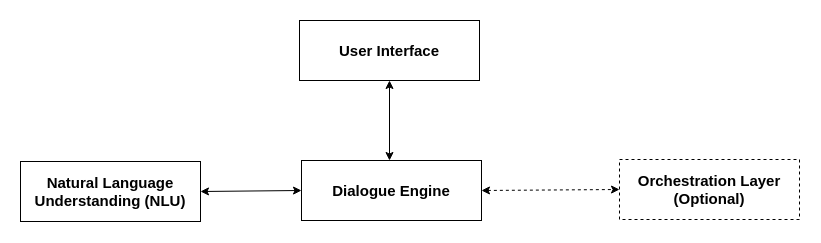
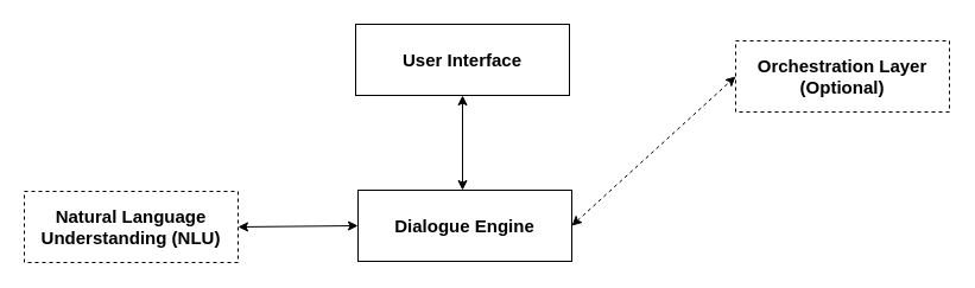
- <mxCell id="5" value="&lt;b&gt;&lt;font style=&quot;font-size: 15px;&quot;&gt;Orchestration Layer&lt;br&gt;(Optional)&lt;br&gt;&lt;/font&gt;&lt;/b&gt;" style="rounded=0;whiteSpace=wrap;html=1;dashed=1;" vertex="1" parent="1"><mxGeometry x="619" y="159" width="180" height="60" as="geometry" /></mxCell>
+ <mxCell id="5" value="&lt;b&gt;&lt;font style=&quot;font-size: 15px;&quot;&gt;Orchestration Layer&lt;br&gt;(Optional)&lt;br&gt;&lt;/font&gt;&lt;/b&gt;" style="rounded=0;whiteSpace=wrap;html=1;dashed=1;" vertex="1" parent="1"><mxGeometry x="619" y="34" width="180" height="60" as="geometry" /></mxCell>
- <mxCell id="3" value="&lt;span style=&quot;font-size: 15px;&quot;&gt;&lt;b&gt;Natural Language Understanding (NLU)&lt;/b&gt;&lt;/span&gt;" style="rounded=0;whiteSpace=wrap;html=1;" vertex="1" parent="1"><mxGeometry x="20" y="161" width="180" height="60" as="geometry" /></mxCell>
+ <mxCell id="3" value="&lt;span style=&quot;font-size: 15px;&quot;&gt;&lt;b&gt;Natural Language Understanding (NLU)&lt;/b&gt;&lt;/span&gt;" style="rounded=0;whiteSpace=wrap;html=1;dashed=1;" vertex="1" parent="1"><mxGeometry x="20" y="161" width="180" height="60" as="geometry" /></mxCell>
